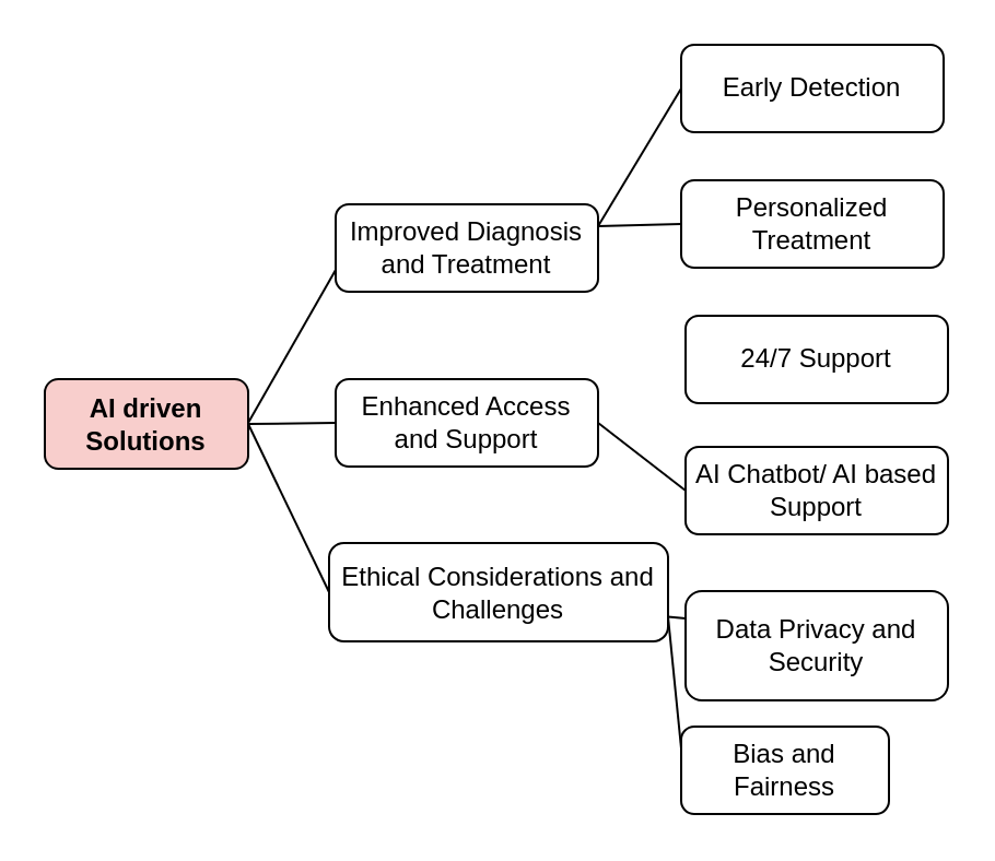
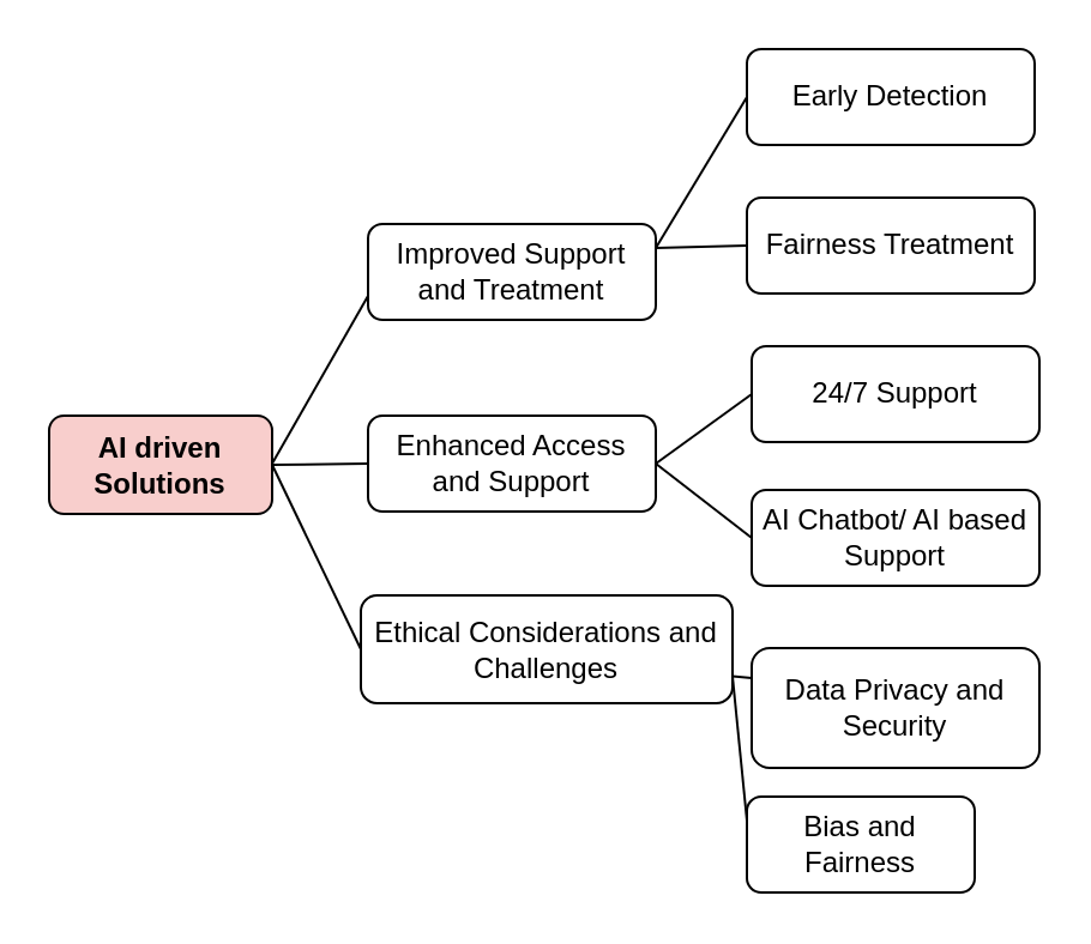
- <mxCell id="6" value="&lt;h4&gt;&lt;span style=&quot;text-align: start; font-weight: normal;&quot; class=&quot;notion-enable-hover&quot; data-token-index=&quot;0&quot;&gt;&lt;font face=&quot;Helvetica&quot;&gt;Personalized Treatment&lt;/font&gt;&lt;/span&gt;&lt;/h4&gt;" style="rounded=1;whiteSpace=wrap;html=1;" parent="1" vertex="1"><mxGeometry x="311" y="82" width="120" height="40" as="geometry" /></mxCell>
+ <mxCell id="6" value="&lt;h4&gt;&lt;span style=&quot;text-align: start; font-weight: normal;&quot; class=&quot;notion-enable-hover&quot; data-token-index=&quot;0&quot;&gt;&lt;font face=&quot;Helvetica&quot;&gt;Fairness Treatment&lt;/font&gt;&lt;/span&gt;&lt;/h4&gt;" style="rounded=1;whiteSpace=wrap;html=1;" parent="1" vertex="1"><mxGeometry x="311" y="82" width="120" height="40" as="geometry" /></mxCell>
- <mxCell id="3" value="&lt;h4&gt;&lt;span style=&quot;text-align: start; font-weight: normal;&quot; class=&quot;notion-enable-hover&quot; data-token-index=&quot;0&quot;&gt;&lt;font face=&quot;Helvetica&quot;&gt;Improved Diagnosis and Treatment&lt;/font&gt;&lt;/span&gt;&lt;/h4&gt;" style="rounded=1;whiteSpace=wrap;html=1;" parent="1" vertex="1"><mxGeometry x="153" y="93" width="120" height="40" as="geometry" /></mxCell>
+ <mxCell id="3" value="&lt;h4&gt;&lt;span style=&quot;text-align: start; font-weight: normal;&quot; class=&quot;notion-enable-hover&quot; data-token-index=&quot;0&quot;&gt;&lt;font face=&quot;Helvetica&quot;&gt;Improved Support and Treatment&lt;/font&gt;&lt;/span&gt;&lt;/h4&gt;" style="rounded=1;whiteSpace=wrap;html=1;" parent="1" vertex="1"><mxGeometry x="153" y="93" width="120" height="40" as="geometry" /></mxCell>
+ <mxCell id="17" value="" style="endArrow=none;html=1;rounded=0;exitX=1;exitY=0.5;exitDx=0;exitDy=0;entryX=0;entryY=0.5;entryDx=0;entryDy=0;" parent="1" source="4" target="8" edge="1"><mxGeometry width="50" height="50" relative="1" as="geometry"><mxPoint x="263" y="193" as="sourcePoint" /><mxPoint x="313" y="143" as="targetPoint" /></mxGeometry></mxCell>
